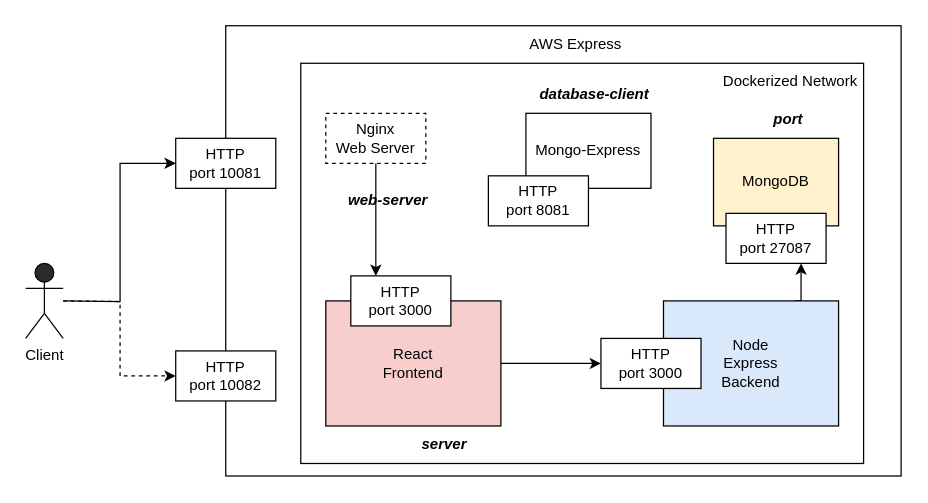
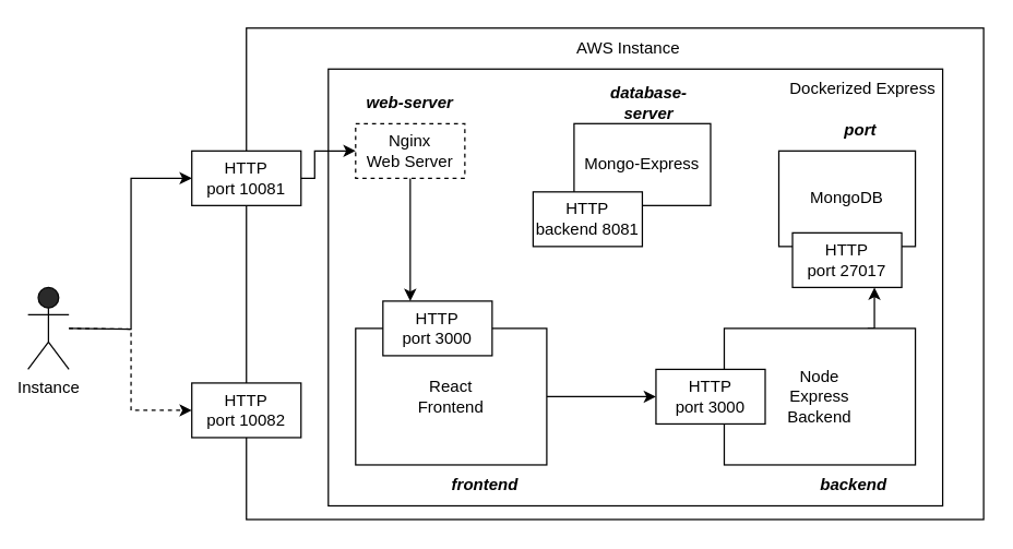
- <mxCell id="24" value="AWS Express" style="text;html=1;strokeColor=none;fillColor=none;align=center;verticalAlign=middle;whiteSpace=wrap;rounded=0;" parent="1" vertex="1"><mxGeometry x="400" y="20" width="120" height="30" as="geometry" /></mxCell>
+ <mxCell id="24" value="AWS Instance" style="text;html=1;strokeColor=none;fillColor=none;align=center;verticalAlign=middle;whiteSpace=wrap;rounded=0;" parent="1" vertex="1"><mxGeometry x="400" y="20" width="120" height="30" as="geometry" /></mxCell>
- <mxCell id="23" value="&amp;nbsp;Dockerized Network" style="text;html=1;strokeColor=none;fillColor=none;align=center;verticalAlign=middle;whiteSpace=wrap;rounded=0;" parent="1" vertex="1"><mxGeometry x="570" y="50" width="120" height="30" as="geometry" /></mxCell>
+ <mxCell id="23" value="&amp;nbsp;Dockerized Express" style="text;html=1;strokeColor=none;fillColor=none;align=center;verticalAlign=middle;whiteSpace=wrap;rounded=0;" parent="1" vertex="1"><mxGeometry x="570" y="50" width="120" height="30" as="geometry" /></mxCell>
- <mxCell id="26" value="&lt;b&gt;&lt;i&gt;database-client&lt;/i&gt;&lt;/b&gt;" style="text;html=1;strokeColor=none;fillColor=none;align=center;verticalAlign=middle;whiteSpace=wrap;rounded=0;" parent="1" vertex="1"><mxGeometry x="430" y="60" width="90" height="30" as="geometry" /></mxCell>
+ <mxCell id="26" value="&lt;b&gt;&lt;i&gt;database-server&lt;/i&gt;&lt;/b&gt;" style="text;html=1;strokeColor=none;fillColor=none;align=center;verticalAlign=middle;whiteSpace=wrap;rounded=0;" parent="1" vertex="1"><mxGeometry x="430" y="60" width="90" height="30" as="geometry" /></mxCell>
+ <mxCell id="20" style="edgeStyle=orthogonalEdgeStyle;rounded=0;html=1;exitX=1;exitY=0.5;entryX=0;entryY=0.5;jettySize=auto;orthogonalLoop=1;" parent="1" source="6" target="9" edge="1"><mxGeometry relative="1" as="geometry"><Array as="points"><mxPoint x="230" y="130" /><mxPoint x="230" y="110" /></Array></mxGeometry></mxCell>
- <mxCell id="14" value="MongoDB" style="rounded=0;whiteSpace=wrap;html=1;fillColor=#fff2cc;" parent="1" vertex="1"><mxGeometry x="570" y="110" width="100" height="70" as="geometry" /></mxCell>
+ <mxCell id="14" value="MongoDB" style="rounded=0;whiteSpace=wrap;html=1;" parent="1" vertex="1"><mxGeometry x="570" y="110" width="100" height="70" as="geometry" /></mxCell>
- <mxCell id="21" style="edgeStyle=orthogonalEdgeStyle;rounded=0;html=1;exitX=1;exitY=0.5;exitDx=0;exitDy=0;entryX=0.25;entryY=1;entryDx=0;entryDy=0;strokeColor=#FFFFFF;dashed=1;" parent="1" source="22" target="9" edge="1"><mxGeometry relative="1" as="geometry"><Array as="points"><mxPoint x="230" y="300" /><mxPoint x="230" y="160" /><mxPoint x="280" y="160" /></Array></mxGeometry></mxCell>
- <mxCell id="25" value="&lt;b&gt;&lt;i&gt;web-server&lt;/i&gt;&lt;/b&gt;" style="text;html=1;strokeColor=none;fillColor=none;align=center;verticalAlign=middle;whiteSpace=wrap;rounded=0;" parent="1" vertex="1"><mxGeometry x="270" y="145" width="80" height="30" as="geometry" /></mxCell>
+ <mxCell id="25" value="&lt;b&gt;&lt;i&gt;web-server&lt;/i&gt;&lt;/b&gt;" style="text;html=1;strokeColor=none;fillColor=none;align=center;verticalAlign=middle;whiteSpace=wrap;rounded=0;" parent="1" vertex="1"><mxGeometry x="260" y="60" width="80" height="30" as="geometry" /></mxCell>
- <mxCell id="19" value="HTTP&lt;div&gt;port 8081&lt;/div&gt;" style="rounded=0;whiteSpace=wrap;html=1;" parent="1" vertex="1"><mxGeometry x="390" y="140" width="80" height="40" as="geometry" /></mxCell>
+ <mxCell id="19" value="HTTP&lt;div&gt;backend 8081&lt;/div&gt;" style="rounded=0;whiteSpace=wrap;html=1;" parent="1" vertex="1"><mxGeometry x="390" y="140" width="80" height="40" as="geometry" /></mxCell>
- <mxCell id="18" value="HTTP&lt;div&gt;port 27087&lt;/div&gt;" style="rounded=0;whiteSpace=wrap;html=1;" parent="1" vertex="1"><mxGeometry x="580" y="170" width="80" height="40" as="geometry" /></mxCell>
+ <mxCell id="18" value="HTTP&lt;div&gt;port 27017&lt;/div&gt;" style="rounded=0;whiteSpace=wrap;html=1;" parent="1" vertex="1"><mxGeometry x="580" y="170" width="80" height="40" as="geometry" /></mxCell>
- <mxCell id="5" value="Client" style="shape=umlActor;verticalLabelPosition=bottom;labelBackgroundColor=#ffffff;verticalAlign=top;html=1;fillColor=#2A2A2A;strokeColor=#030303;" parent="1" vertex="1"><mxGeometry x="20" y="210" width="30" height="60" as="geometry" /></mxCell>
+ <mxCell id="5" value="Instance" style="shape=umlActor;verticalLabelPosition=bottom;labelBackgroundColor=#ffffff;verticalAlign=top;html=1;fillColor=#2A2A2A;strokeColor=#030303;" parent="1" vertex="1"><mxGeometry x="20" y="210" width="30" height="60" as="geometry" /></mxCell>
- <mxCell id="11" value="React&lt;div&gt;Frontend&lt;/div&gt;" style="rounded=0;whiteSpace=wrap;html=1;fillColor=#f8cecc;" parent="1" vertex="1"><mxGeometry x="260" y="240" width="140" height="100" as="geometry" /></mxCell>
+ <mxCell id="11" value="React&lt;div&gt;Frontend&lt;/div&gt;" style="rounded=0;whiteSpace=wrap;html=1;" parent="1" vertex="1"><mxGeometry x="260" y="240" width="140" height="100" as="geometry" /></mxCell>
- <mxCell id="13" value="Node&lt;div&gt;Express&lt;/div&gt;&lt;div&gt;Backend&lt;/div&gt;" style="rounded=0;whiteSpace=wrap;html=1;fillColor=#dae8fc;" parent="1" vertex="1"><mxGeometry x="530" y="240" width="140" height="100" as="geometry" /></mxCell>
+ <mxCell id="13" value="Node&lt;div&gt;Express&lt;/div&gt;&lt;div&gt;Backend&lt;/div&gt;" style="rounded=0;whiteSpace=wrap;html=1;" parent="1" vertex="1"><mxGeometry x="530" y="240" width="140" height="100" as="geometry" /></mxCell>
- <mxCell id="27" value="&lt;b&gt;&lt;i&gt;server&lt;/i&gt;&lt;/b&gt;" style="text;html=1;strokeColor=none;fillColor=none;align=center;verticalAlign=middle;whiteSpace=wrap;rounded=0;" parent="1" vertex="1"><mxGeometry x="310" y="340" width="90" height="30" as="geometry" /></mxCell>
+ <mxCell id="27" value="&lt;b&gt;&lt;i&gt;frontend&lt;/i&gt;&lt;/b&gt;" style="text;html=1;strokeColor=none;fillColor=none;align=center;verticalAlign=middle;whiteSpace=wrap;rounded=0;" parent="1" vertex="1"><mxGeometry x="310" y="340" width="90" height="30" as="geometry" /></mxCell>
+ <mxCell id="28" value="&lt;b&gt;&lt;i&gt;backend&lt;/i&gt;&lt;/b&gt;" style="text;html=1;strokeColor=none;fillColor=none;align=center;verticalAlign=middle;whiteSpace=wrap;rounded=0;" parent="1" vertex="1"><mxGeometry x="580" y="340" width="90" height="30" as="geometry" /></mxCell>
